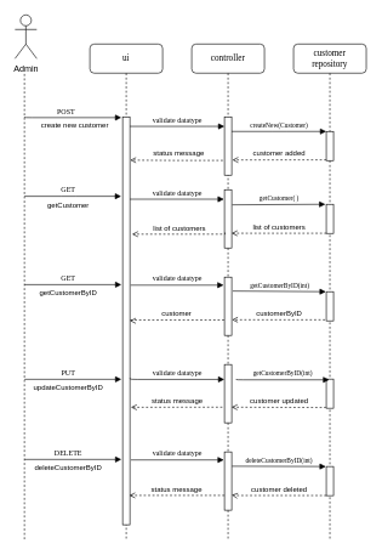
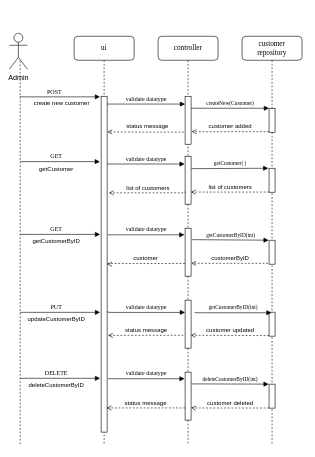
- <mxCell id="21" value="Admin" style="shape=umlActor;verticalLabelPosition=bottom;verticalAlign=top;html=1;" vertex="1" parent="1"><mxGeometry x="20" y="20" width="30" height="60" as="geometry" /></mxCell>
+ <mxCell id="21" value="Admin" style="shape=umlActor;verticalLabelPosition=bottom;verticalAlign=top;html=1;" vertex="1" parent="1"><mxGeometry x="15" y="55" width="30" height="60" as="geometry" /></mxCell>
